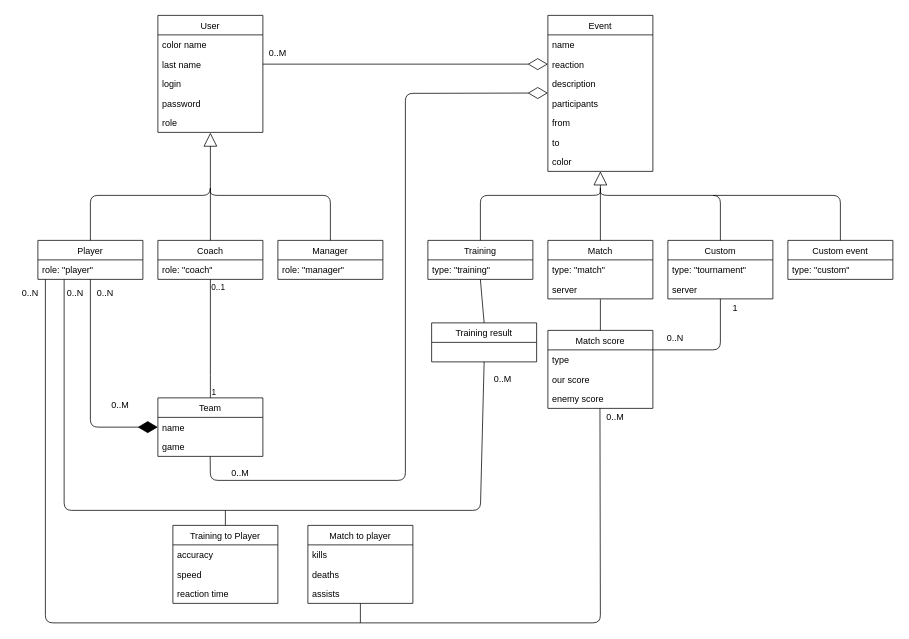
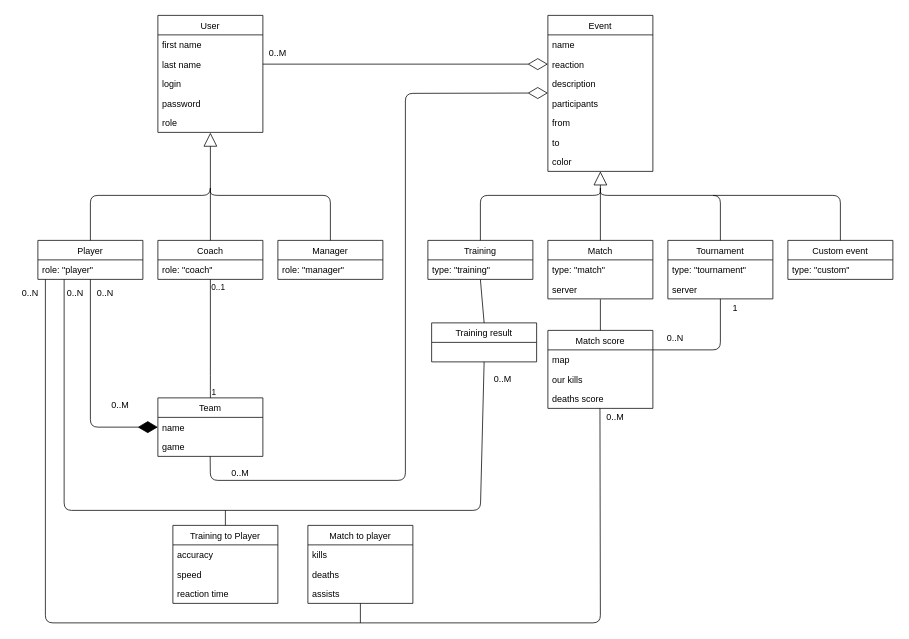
- <mxCell id="9" value="color name" style="text;strokeColor=none;fillColor=none;align=left;verticalAlign=top;spacingLeft=4;spacingRight=4;overflow=hidden;rotatable=0;points=[[0,0.5],[1,0.5]];portConstraint=eastwest;" parent="8" vertex="1"><mxGeometry y="26" width="140" height="26" as="geometry" /></mxCell>
+ <mxCell id="9" value="first name" style="text;strokeColor=none;fillColor=none;align=left;verticalAlign=top;spacingLeft=4;spacingRight=4;overflow=hidden;rotatable=0;points=[[0,0.5],[1,0.5]];portConstraint=eastwest;" parent="8" vertex="1"><mxGeometry y="26" width="140" height="26" as="geometry" /></mxCell>
- <mxCell id="2" value="Custom" style="swimlane;fontStyle=0;childLayout=stackLayout;horizontal=1;startSize=26;fillColor=none;horizontalStack=0;resizeParent=1;resizeParentMax=0;resizeLast=0;collapsible=1;marginBottom=0;" vertex="1" parent="1"><mxGeometry x="890" y="320" width="140" height="78" as="geometry" /></mxCell>
+ <mxCell id="2" value="Tournament" style="swimlane;fontStyle=0;childLayout=stackLayout;horizontal=1;startSize=26;fillColor=none;horizontalStack=0;resizeParent=1;resizeParentMax=0;resizeLast=0;collapsible=1;marginBottom=0;" vertex="1" parent="1"><mxGeometry x="890" y="320" width="140" height="78" as="geometry" /></mxCell>
- <mxCell id="68" value="type" style="text;strokeColor=none;fillColor=none;align=left;verticalAlign=top;spacingLeft=4;spacingRight=4;overflow=hidden;rotatable=0;points=[[0,0.5],[1,0.5]];portConstraint=eastwest;" parent="67" vertex="1"><mxGeometry y="26" width="140" height="26" as="geometry" /></mxCell>
+ <mxCell id="68" value="map" style="text;strokeColor=none;fillColor=none;align=left;verticalAlign=top;spacingLeft=4;spacingRight=4;overflow=hidden;rotatable=0;points=[[0,0.5],[1,0.5]];portConstraint=eastwest;" parent="67" vertex="1"><mxGeometry y="26" width="140" height="26" as="geometry" /></mxCell>
- <mxCell id="69" value="our score" style="text;strokeColor=none;fillColor=none;align=left;verticalAlign=top;spacingLeft=4;spacingRight=4;overflow=hidden;rotatable=0;points=[[0,0.5],[1,0.5]];portConstraint=eastwest;" parent="67" vertex="1"><mxGeometry y="52" width="140" height="26" as="geometry" /></mxCell>
+ <mxCell id="69" value="our kills" style="text;strokeColor=none;fillColor=none;align=left;verticalAlign=top;spacingLeft=4;spacingRight=4;overflow=hidden;rotatable=0;points=[[0,0.5],[1,0.5]];portConstraint=eastwest;" parent="67" vertex="1"><mxGeometry y="52" width="140" height="26" as="geometry" /></mxCell>
- <mxCell id="70" value="enemy score" style="text;strokeColor=none;fillColor=none;align=left;verticalAlign=top;spacingLeft=4;spacingRight=4;overflow=hidden;rotatable=0;points=[[0,0.5],[1,0.5]];portConstraint=eastwest;" parent="67" vertex="1"><mxGeometry y="78" width="140" height="26" as="geometry" /></mxCell>
+ <mxCell id="70" value="deaths score" style="text;strokeColor=none;fillColor=none;align=left;verticalAlign=top;spacingLeft=4;spacingRight=4;overflow=hidden;rotatable=0;points=[[0,0.5],[1,0.5]];portConstraint=eastwest;" parent="67" vertex="1"><mxGeometry y="78" width="140" height="26" as="geometry" /></mxCell>
